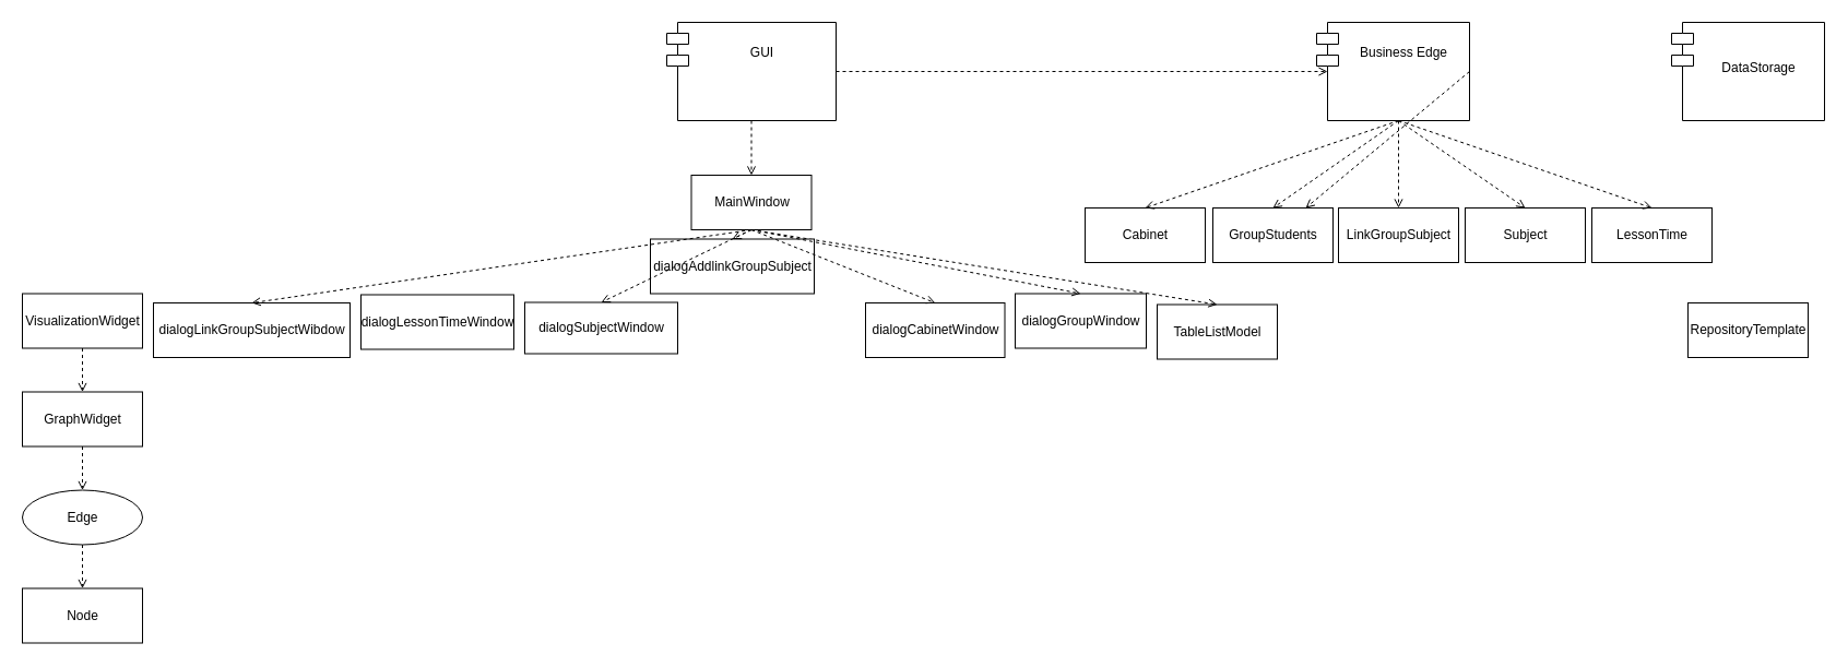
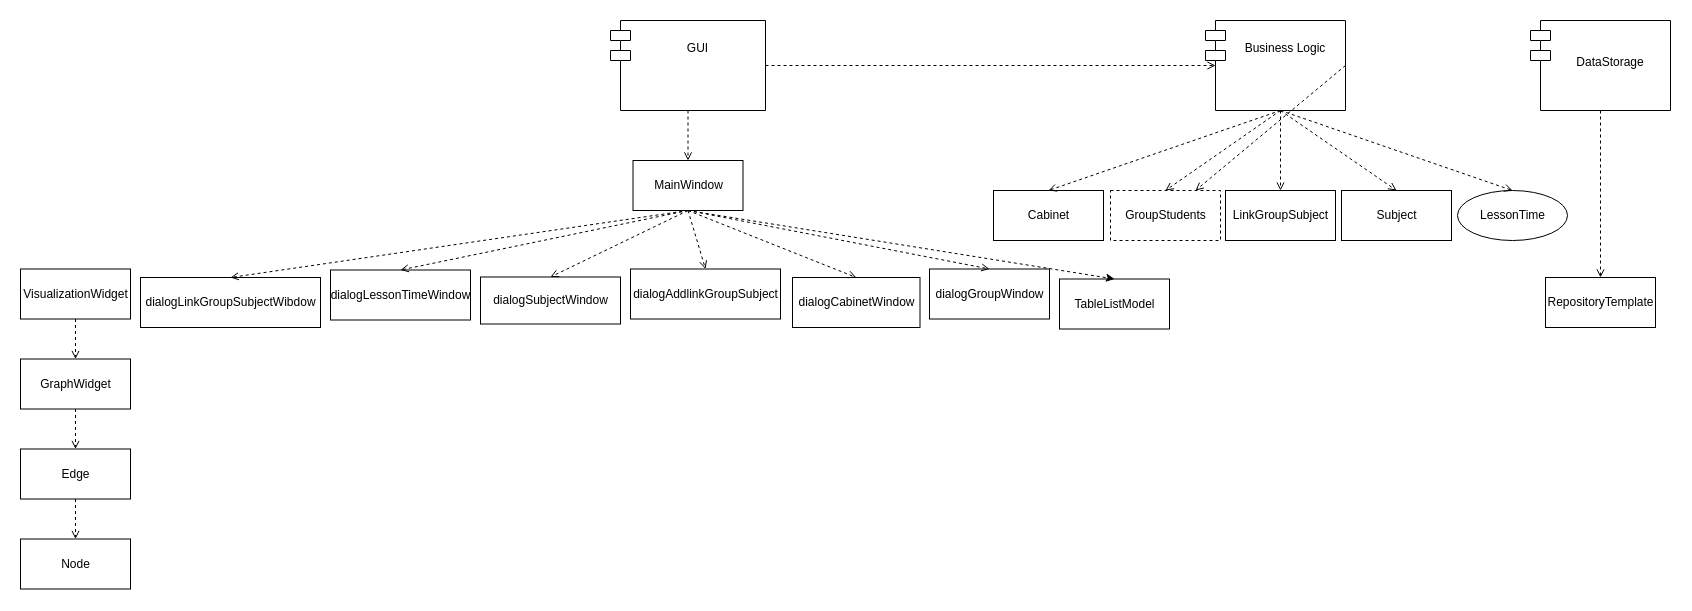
- <mxCell id="3" value="&#10;Business Edge" style="shape=module;align=left;spacingLeft=20;align=center;verticalAlign=top;" parent="1" vertex="1"><mxGeometry x="1205" y="20" width="140" height="90" as="geometry" /></mxCell>
+ <mxCell id="3" value="&#10;Business Logic" style="shape=module;align=left;spacingLeft=20;align=center;verticalAlign=top;" parent="1" vertex="1"><mxGeometry x="1205" y="20" width="140" height="90" as="geometry" /></mxCell>
+ <mxCell id="30" value="" style="endArrow=open;dashed=1;html=1;exitX=0.5;exitY=1;exitDx=0;exitDy=0;" parent="1" source="29" target="28" edge="1"><mxGeometry width="50" height="50" relative="1" as="geometry"><mxPoint x="1315" y="120" as="sourcePoint" /><mxPoint x="1315" y="180" as="targetPoint" /></mxGeometry></mxCell>
- <mxCell id="5" value="GroupStudents" style="html=1;" parent="1" vertex="1"><mxGeometry x="1110" y="190" width="110" height="50" as="geometry" /></mxCell>
+ <mxCell id="5" value="GroupStudents" style="html=1;dashed=1;" parent="1" vertex="1"><mxGeometry x="1110" y="190" width="110" height="50" as="geometry" /></mxCell>
- <mxCell id="8" value="LessonTime" style="html=1;" parent="1" vertex="1"><mxGeometry x="1457" y="190" width="110" height="50" as="geometry" /></mxCell>
+ <mxCell id="8" value="LessonTime" style="ellipse;html=1;" parent="1" vertex="1"><mxGeometry x="1457" y="190" width="110" height="50" as="geometry" /></mxCell>
+ <mxCell id="41" value="" style="endArrow=open;dashed=1;html=1;entryX=0.5;entryY=0;entryDx=0;entryDy=0;exitX=0.5;exitY=1;exitDx=0;exitDy=0;" parent="1" target="34" edge="1" source="15"><mxGeometry width="50" height="50" relative="1" as="geometry"><mxPoint x="1050" y="220" as="sourcePoint" /><mxPoint x="670" y="280" as="targetPoint" /></mxGeometry></mxCell>
- <mxCell id="31" value="dialogAddlinkGroupSubject" style="html=1;" parent="1" vertex="1"><mxGeometry x="595" y="218.5" width="150" height="50" as="geometry" /></mxCell>
+ <mxCell id="31" value="dialogAddlinkGroupSubject" style="html=1;" parent="1" vertex="1"><mxGeometry x="630" y="268.5" width="150" height="50" as="geometry" /></mxCell>
- <mxCell id="22" value="" style="endArrow=open;dashed=1;html=1;entryX=0.5;entryY=0;entryDx=0;entryDy=0;exitX=0.5;exitY=1;exitDx=0;exitDy=0;" parent="1" target="16" edge="1" source="15"><mxGeometry width="50" height="50" relative="1" as="geometry"><mxPoint x="940" y="220" as="sourcePoint" /><mxPoint x="965" y="280" as="targetPoint" /></mxGeometry></mxCell>
+ <mxCell id="22" value="" style="endArrow=classic;dashed=1;html=1;entryX=0.5;entryY=0;entryDx=0;entryDy=0;exitX=0.5;exitY=1;exitDx=0;exitDy=0;" parent="1" target="16" edge="1" source="15"><mxGeometry width="50" height="50" relative="1" as="geometry"><mxPoint x="940" y="220" as="sourcePoint" /><mxPoint x="965" y="280" as="targetPoint" /></mxGeometry></mxCell>
- <mxCell id="21" value="Edge" style="ellipse;html=1;" parent="1" vertex="1"><mxGeometry x="20" y="448.5" width="110" height="50" as="geometry" /></mxCell>
+ <mxCell id="21" value="Edge" style="html=1;" parent="1" vertex="1"><mxGeometry x="20" y="448.5" width="110" height="50" as="geometry" /></mxCell>
